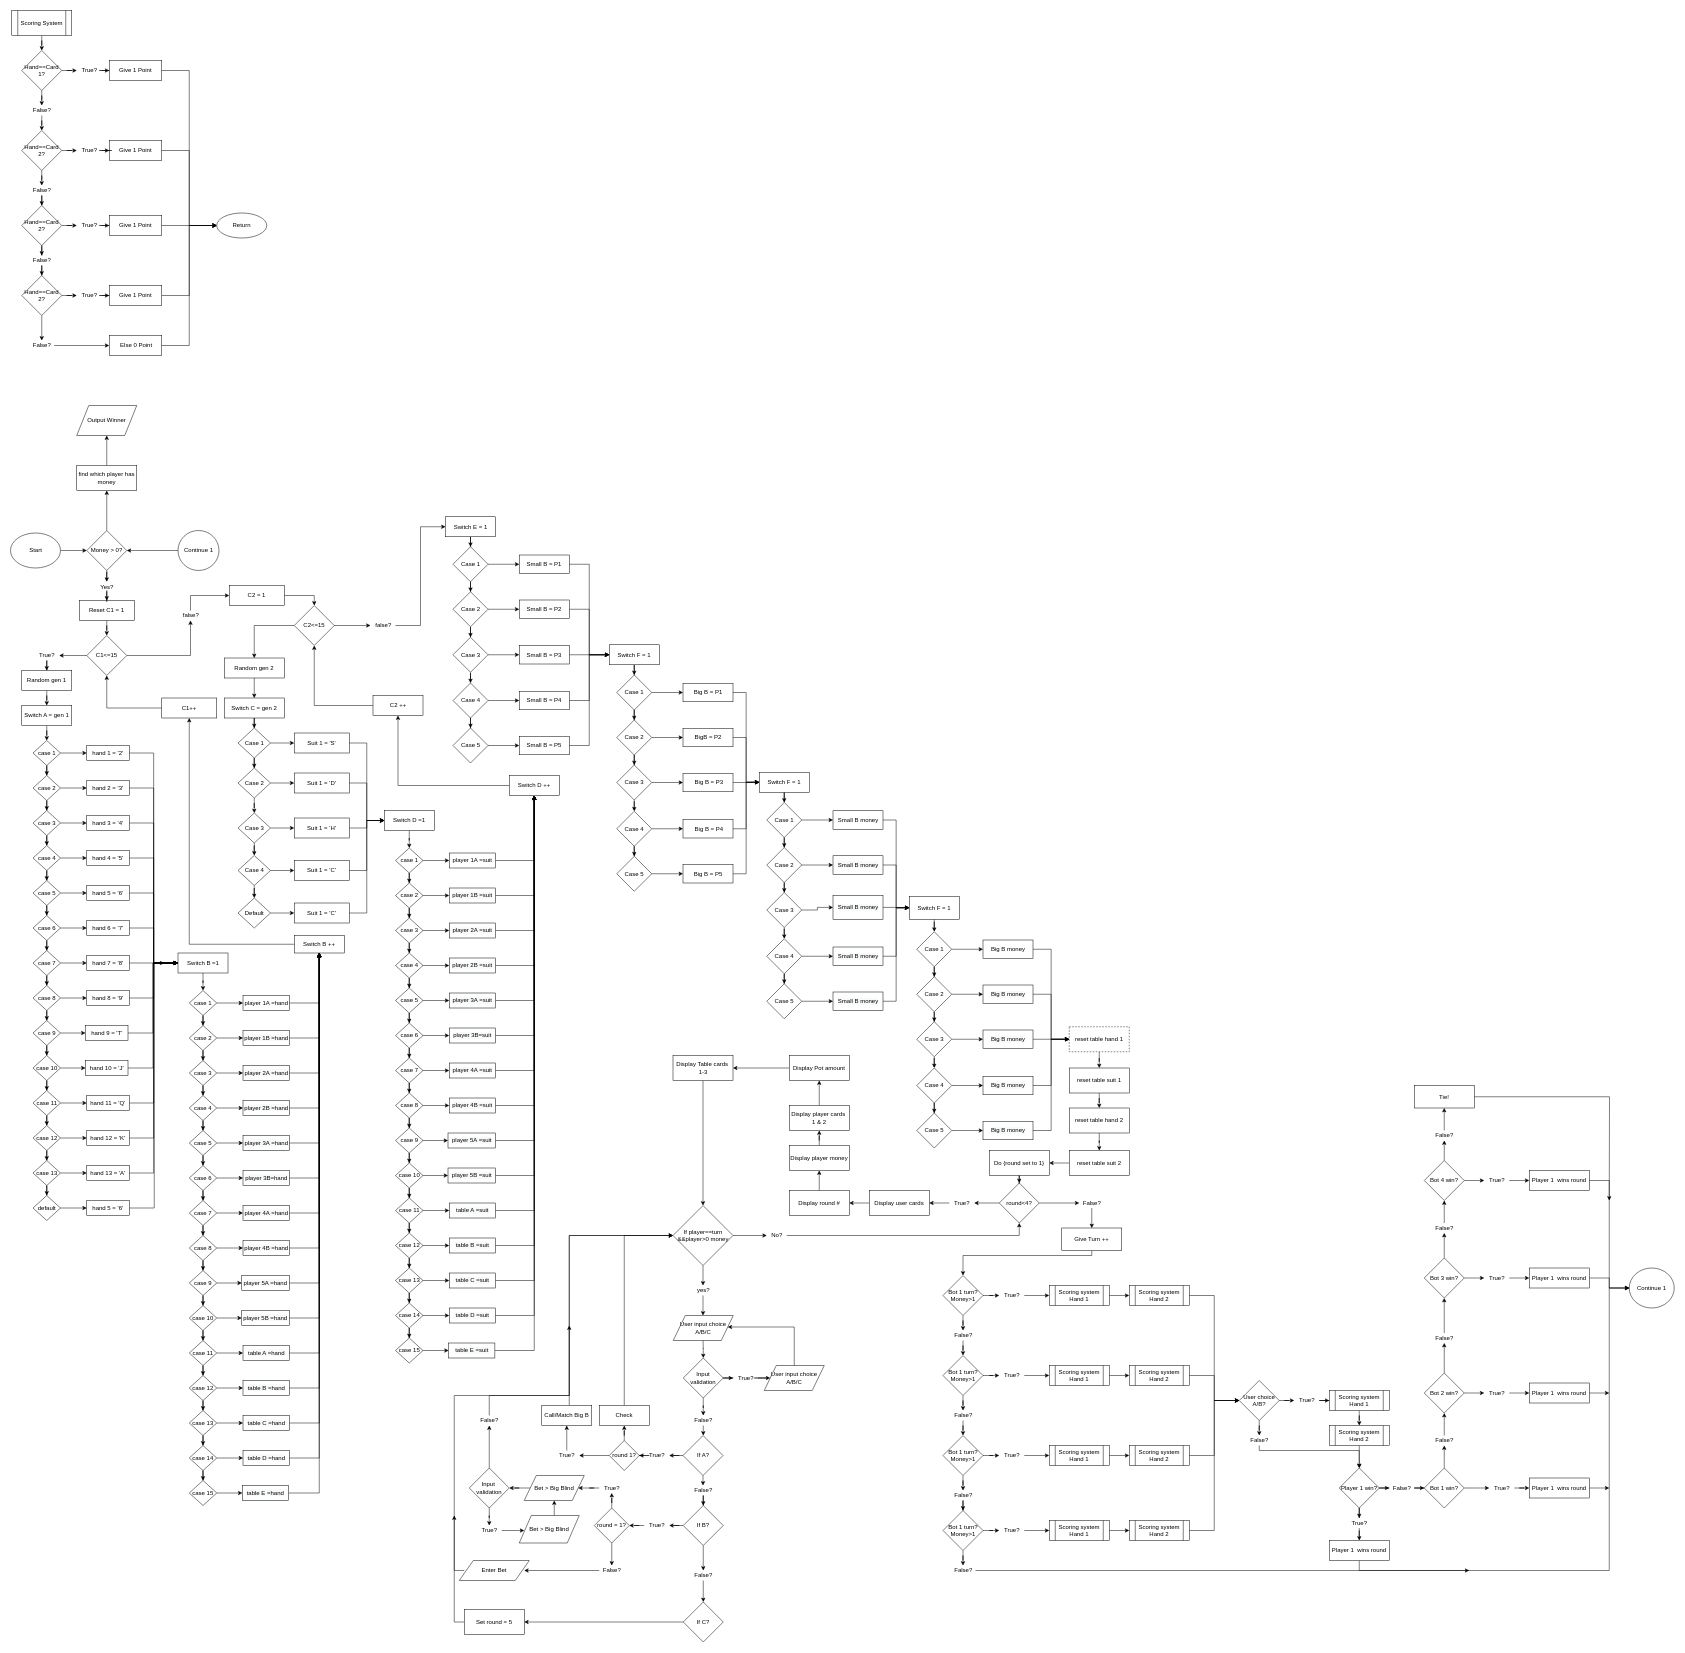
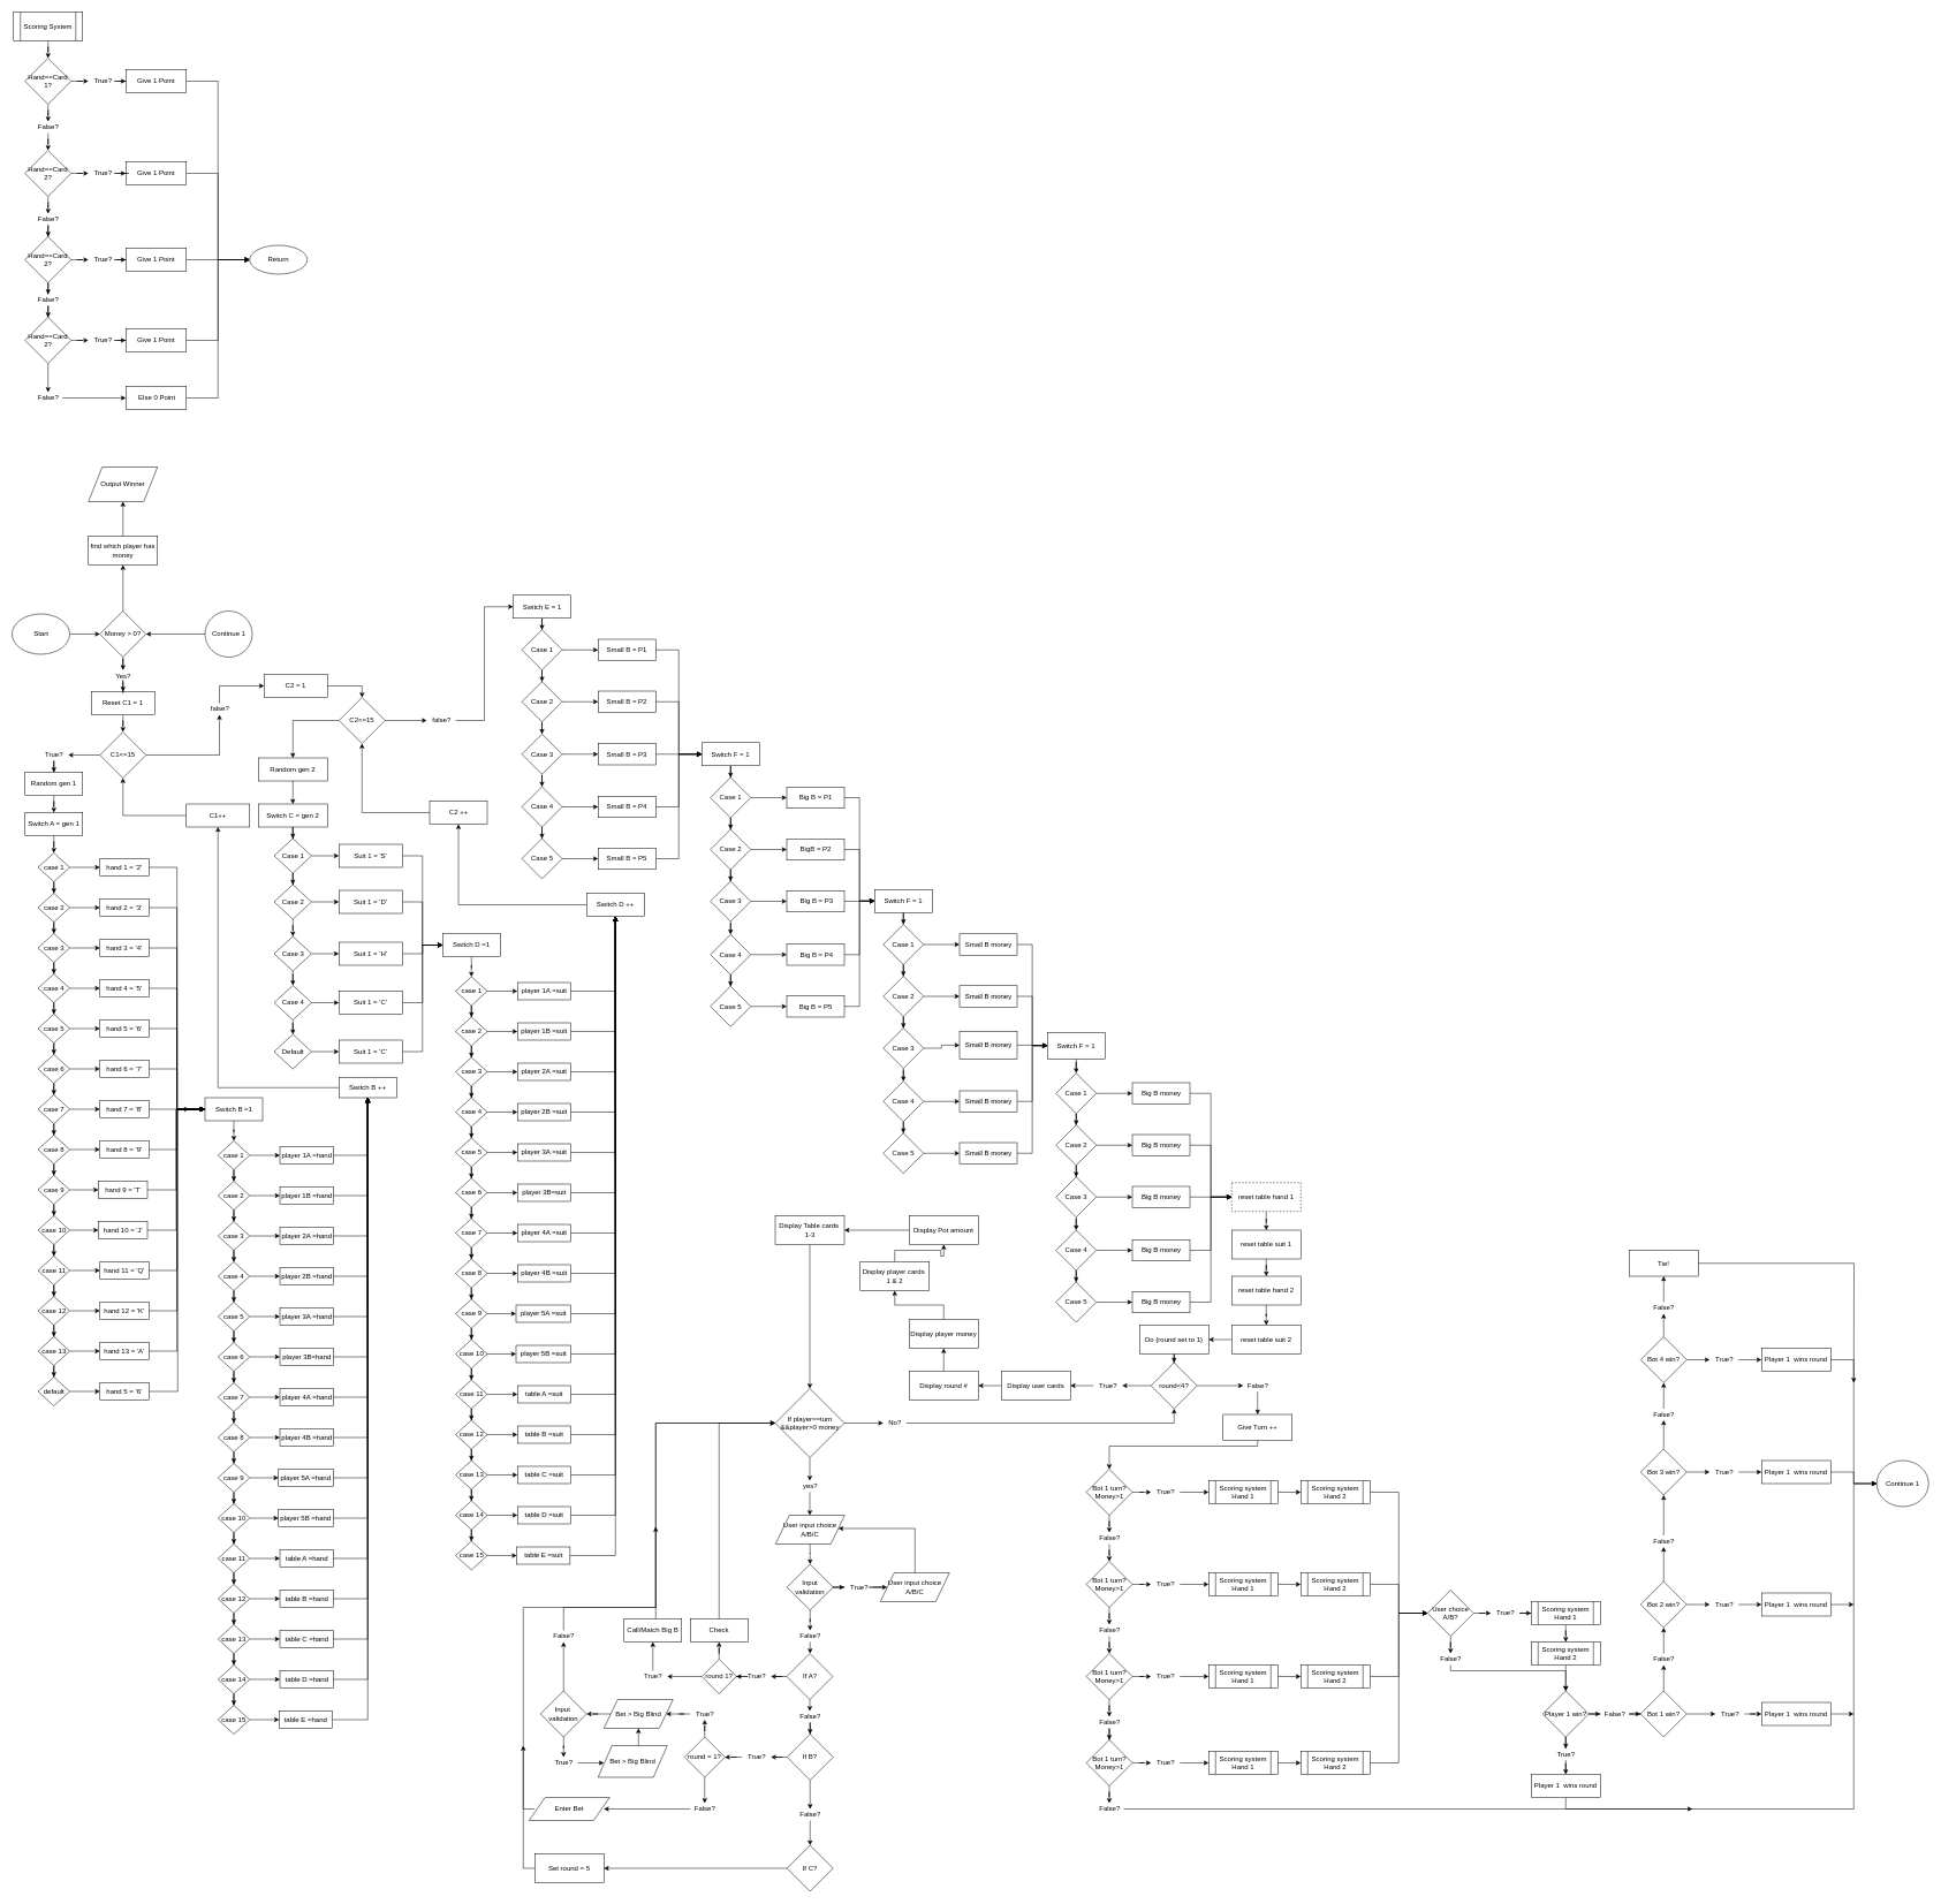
- <mxCell id="407" value="Display player cards&amp;nbsp;&lt;br&gt;1 &amp;amp; 2" style="rounded=0;whiteSpace=wrap;html=1;" parent="1" vertex="1"><mxGeometry as="geometry" y="2210" height="50" width="120" x="1578" /></mxCell>
+ <mxCell id="407" value="Display player cards&amp;nbsp;&lt;br&gt;1 &amp;amp; 2" style="rounded=0;whiteSpace=wrap;html=1;" parent="1" vertex="1"><mxGeometry x="1493" y="2190" as="geometry" height="50" width="120" /></mxCell>
